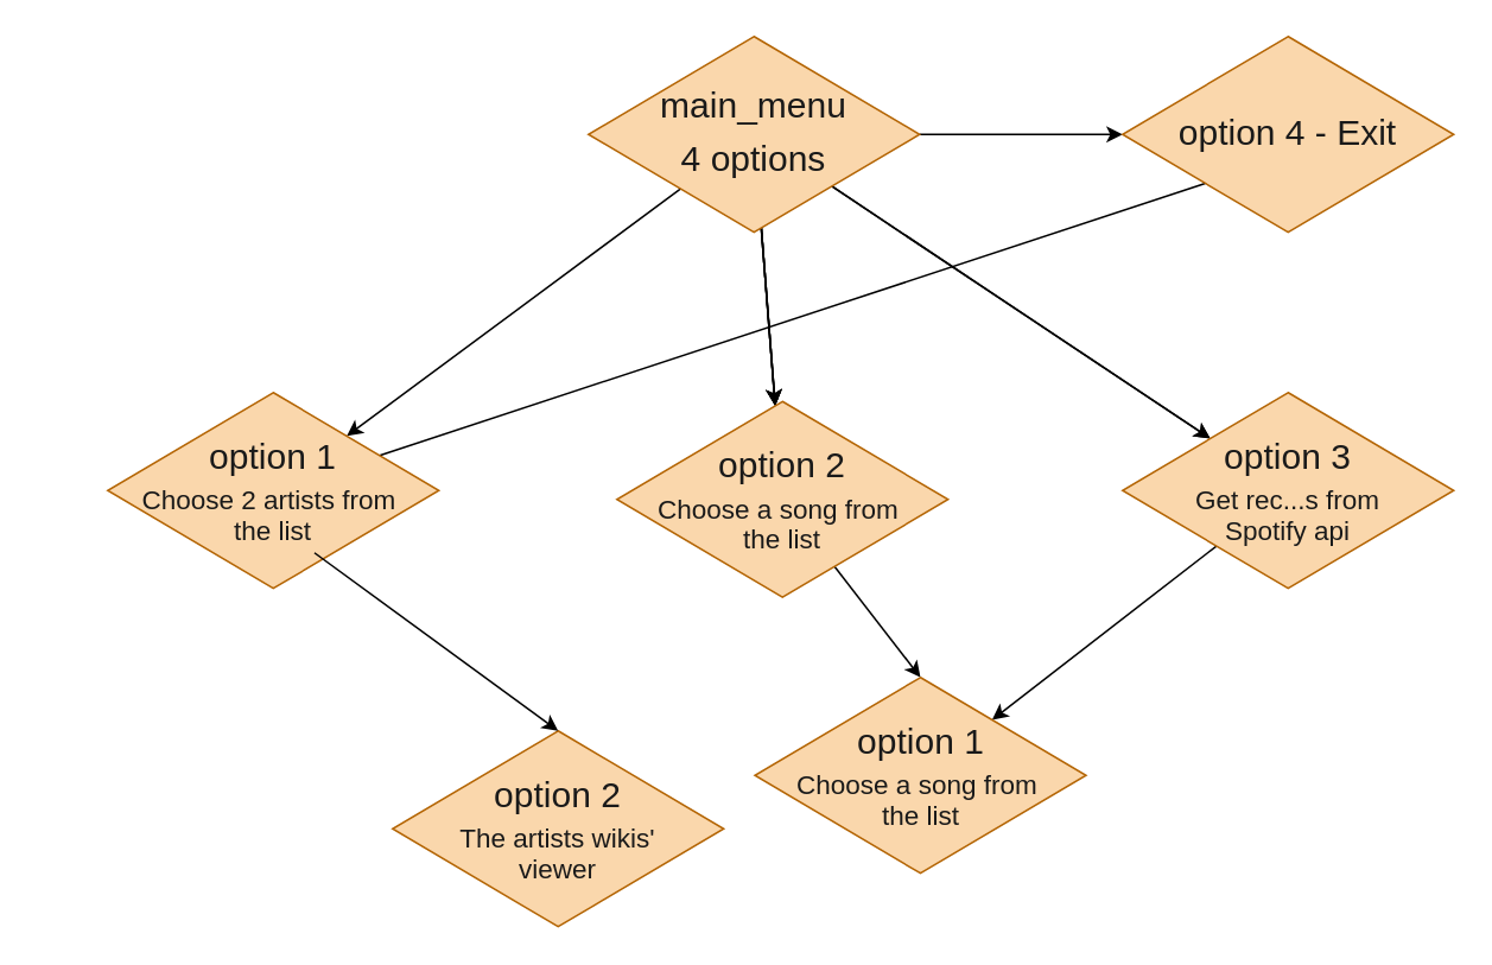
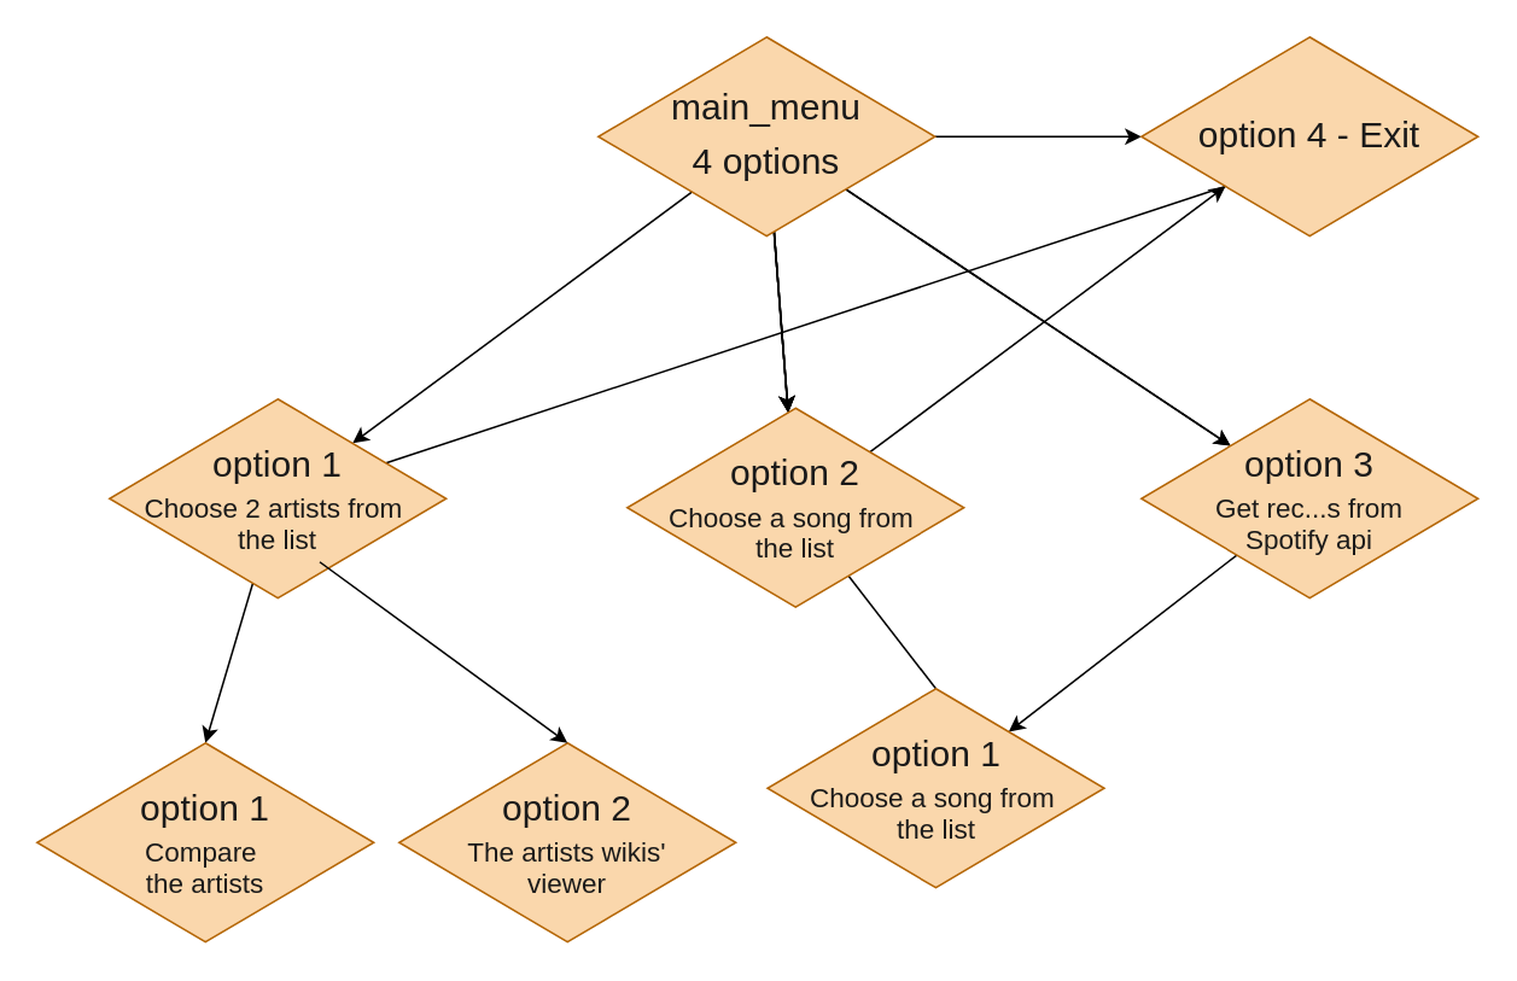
+ <mxCell id="15" value="" style="edgeStyle=none;html=1;fontSize=15;fontColor=#1A1A1A;entryX=0;entryY=1;entryDx=0;entryDy=0;" edge="1" parent="1" source="16" target="19"><mxGeometry relative="1" as="geometry" /></mxCell>
+ <mxCell id="11" value="" style="edgeStyle=none;html=1;fontSize=15;fontColor=#1A1A1A;entryX=0.5;entryY=0;entryDx=0;entryDy=0;" edge="1" parent="1" source="13" target="20"><mxGeometry relative="1" as="geometry" /></mxCell>
- <mxCell id="14" value="" style="edgeStyle=none;html=1;fontSize=15;fontColor=#1A1A1A;entryX=0.5;entryY=0;entryDx=0;entryDy=0;" edge="1" parent="1" source="16" target="23"><mxGeometry relative="1" as="geometry"><mxPoint x="550" y="370" as="targetPoint" /></mxGeometry></mxCell>
+ <mxCell id="14" value="" style="edgeStyle=none;html=1;fontSize=15;fontColor=#1A1A1A;entryX=0.5;entryY=0;entryDx=0;entryDy=0;endArrow=none;" edge="1" parent="1" source="16" target="23"><mxGeometry relative="1" as="geometry"><mxPoint x="550" y="370" as="targetPoint" /></mxGeometry></mxCell>
+ <mxCell id="20" value="&lt;p style=&quot;line-height: 120%;&quot;&gt;&lt;font color=&quot;#1a1a1a&quot;&gt;&lt;span style=&quot;font-size: 20px;&quot;&gt;option 1&lt;/span&gt;&lt;/font&gt;&lt;/p&gt;&lt;p style=&quot;line-height: 30%;&quot;&gt;&lt;font color=&quot;#1a1a1a&quot;&gt;&lt;span style=&quot;font-size: 15px;&quot;&gt;Compare&amp;nbsp;&lt;/span&gt;&lt;/font&gt;&lt;/p&gt;&lt;p style=&quot;line-height: 30%;&quot;&gt;&lt;font color=&quot;#1a1a1a&quot;&gt;&lt;span style=&quot;font-size: 15px;&quot;&gt;the artists&lt;/span&gt;&lt;/font&gt;&lt;/p&gt;" style="rhombus;whiteSpace=wrap;html=1;fillColor=#fad7ac;strokeColor=#b46504;" vertex="1" parent="1"><mxGeometry x="20" y="410" width="186" height="110" as="geometry" /></mxCell>
